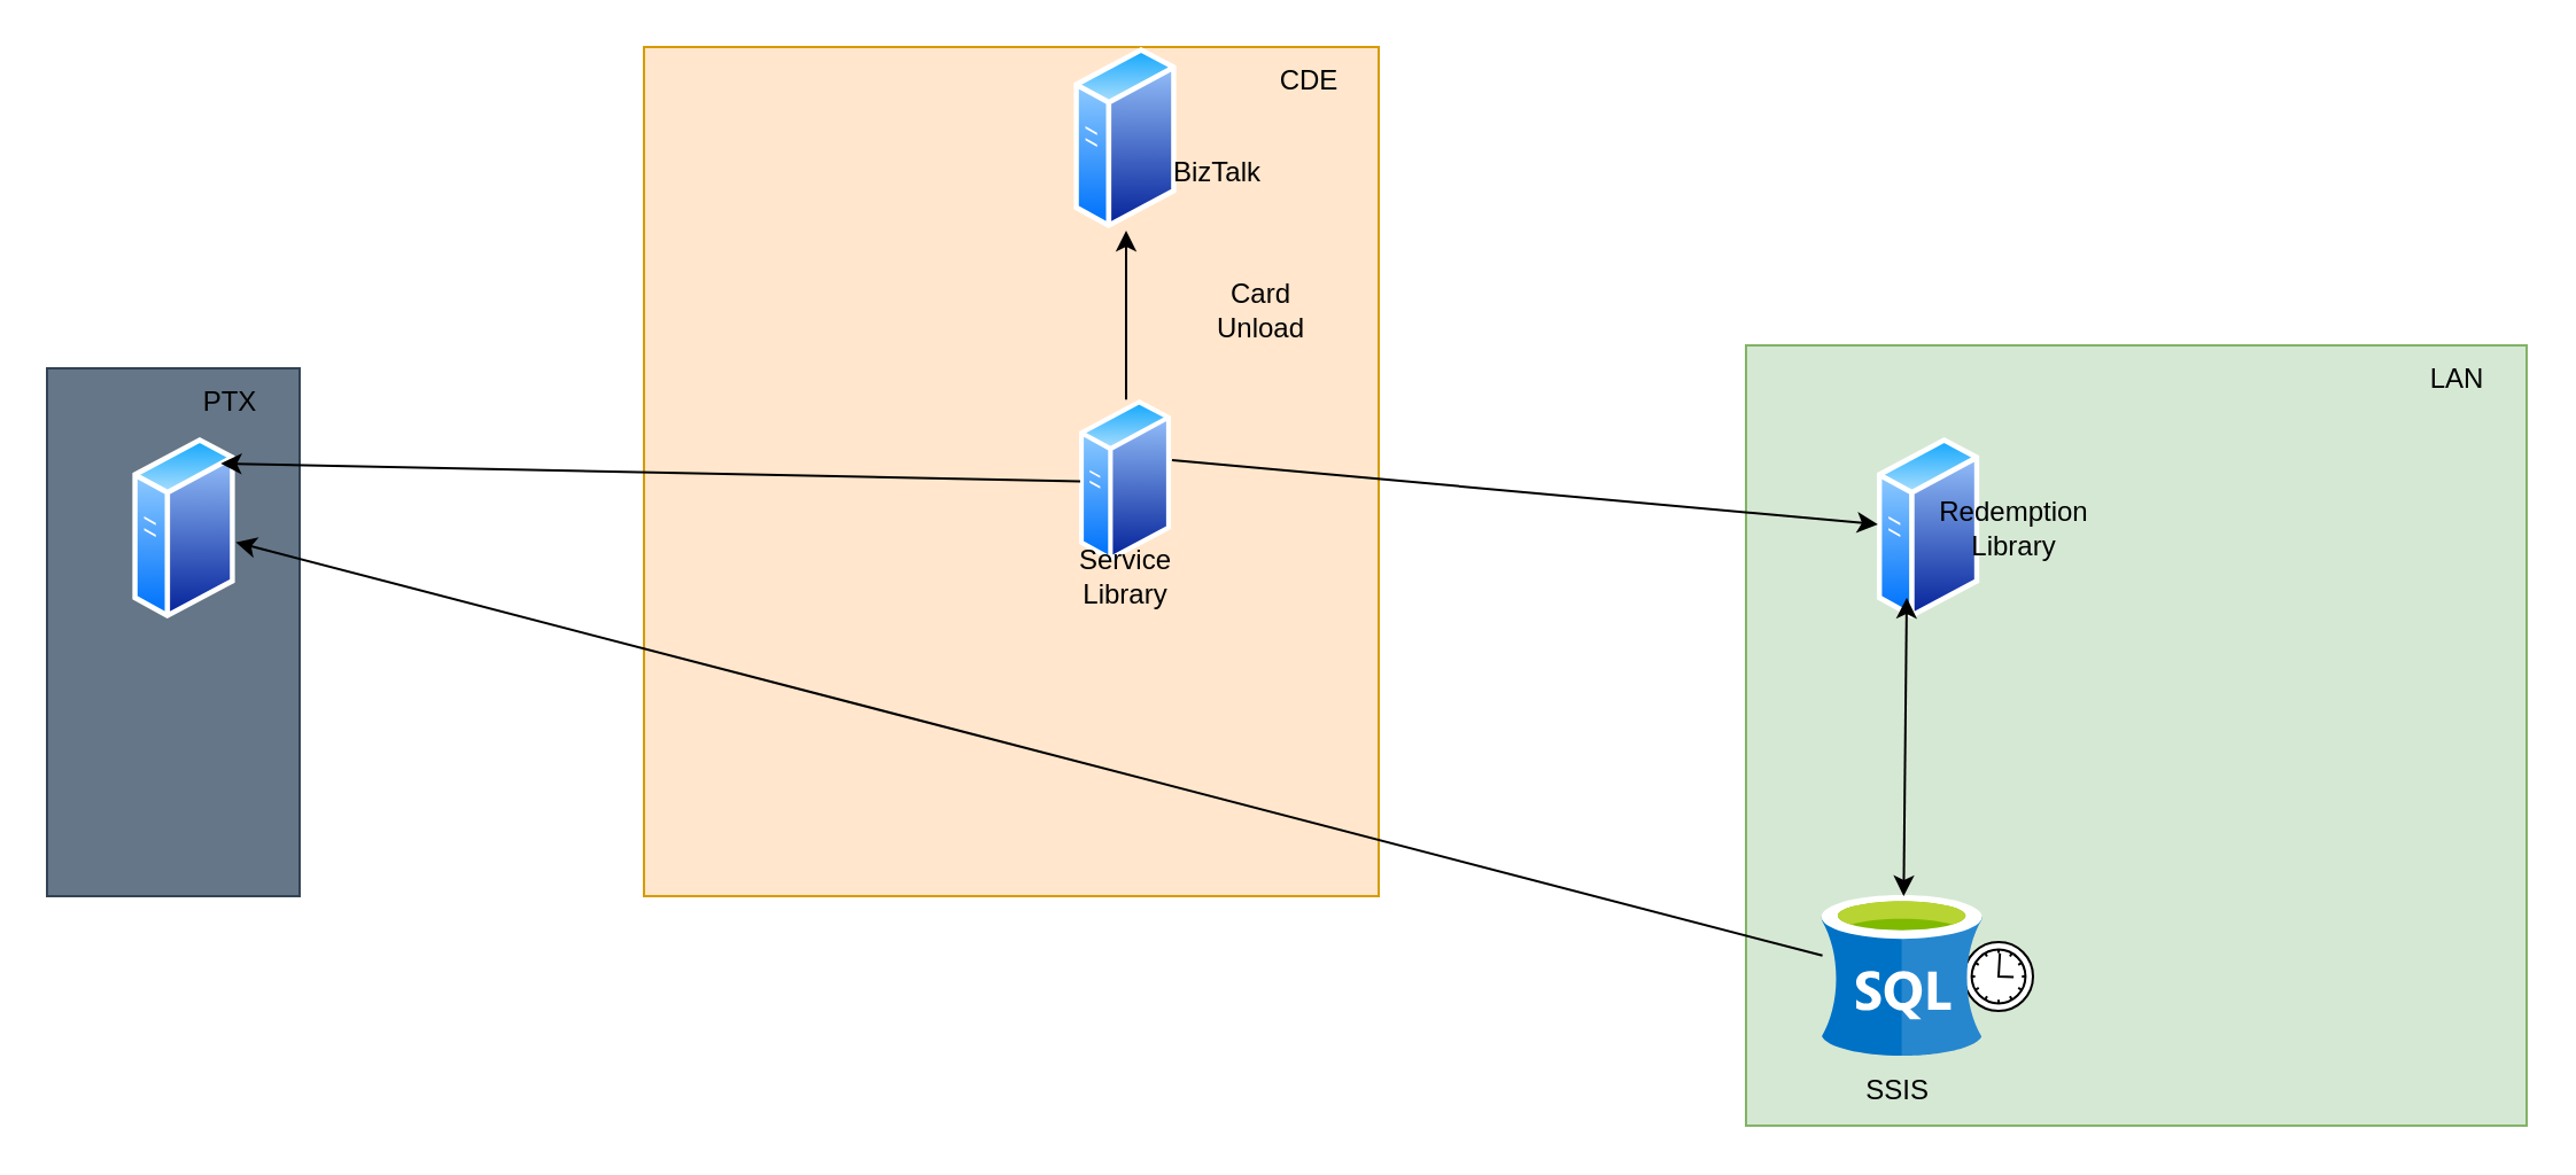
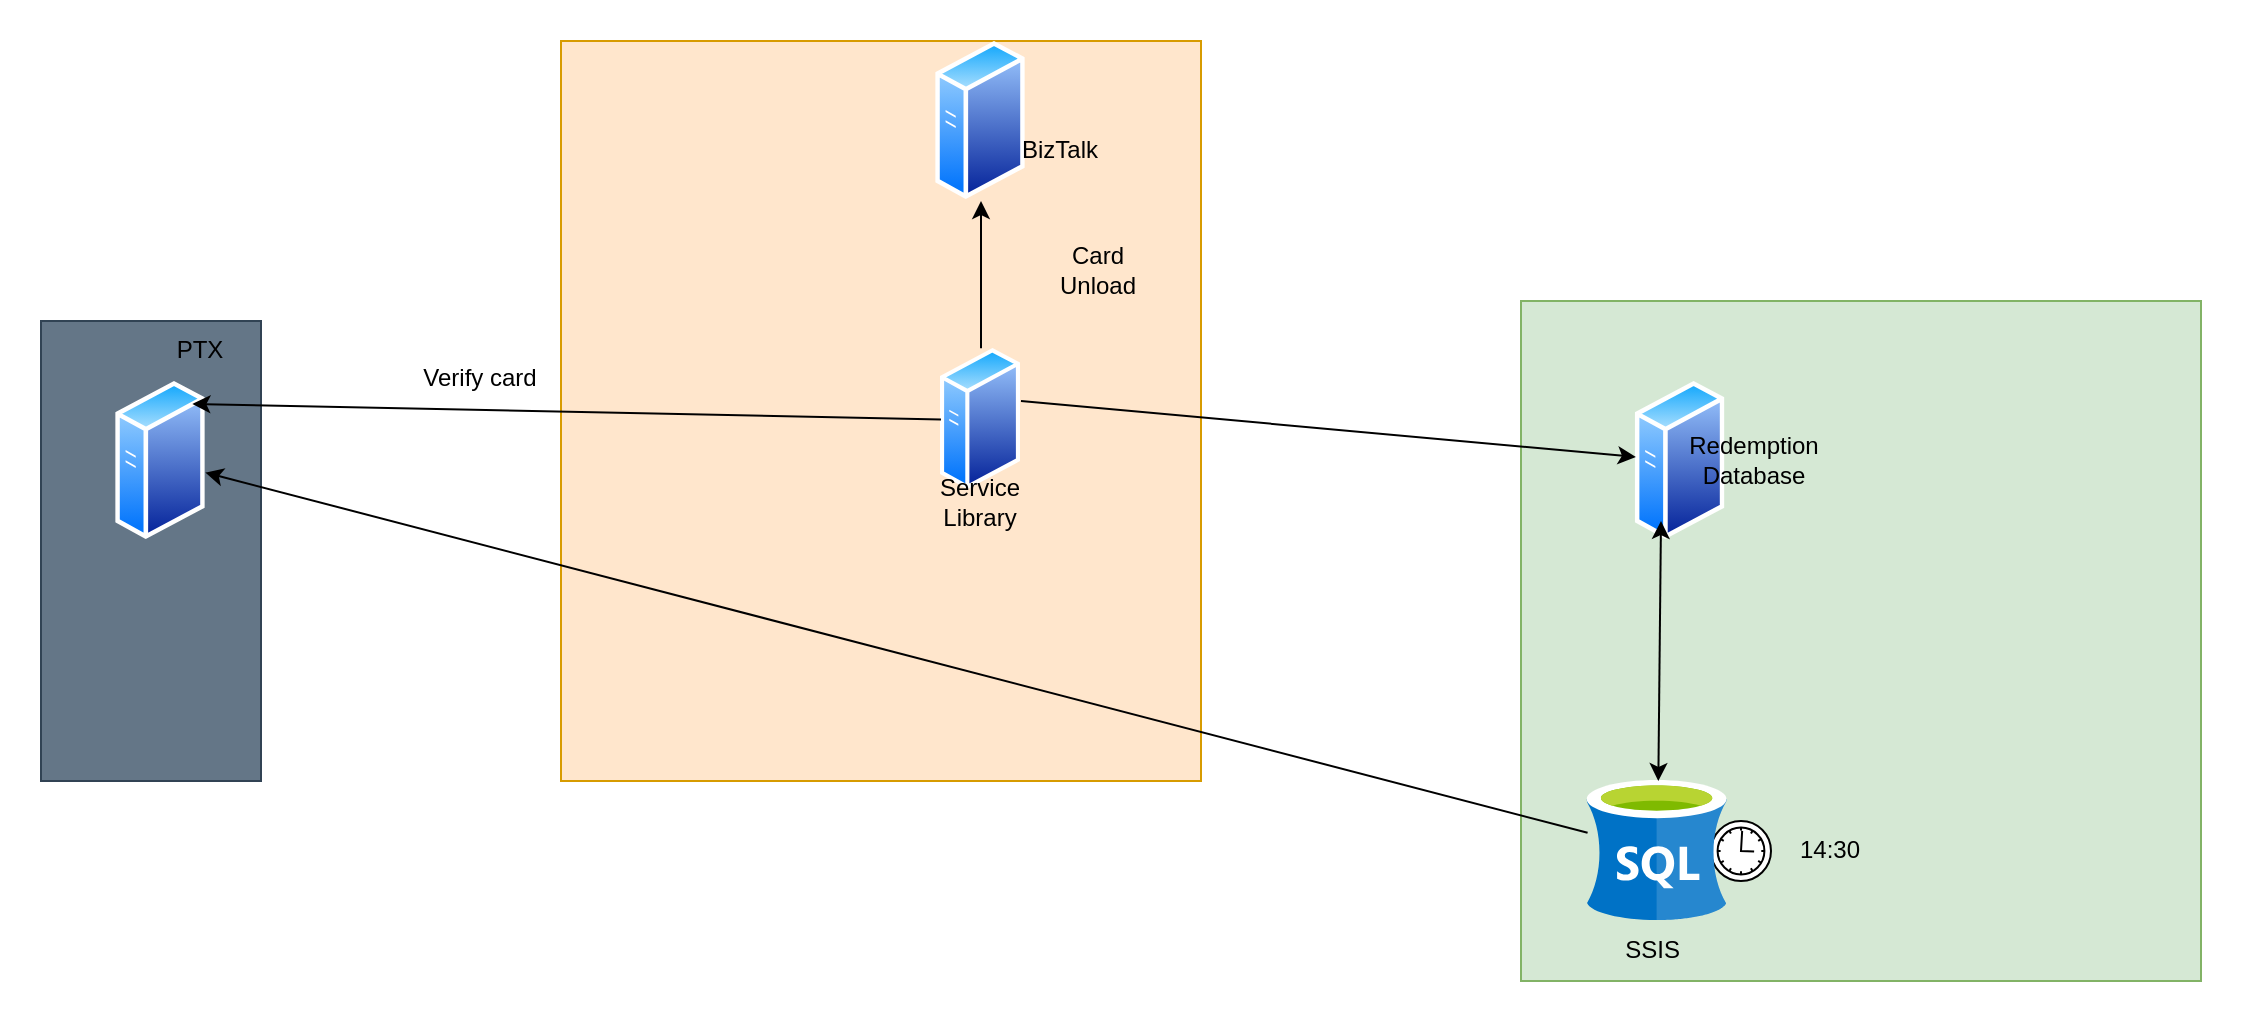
- <mxCell id="11" value="CDE" style="text;html=1;strokeColor=none;fillColor=none;align=center;verticalAlign=middle;whiteSpace=wrap;rounded=0;" parent="1" vertex="1"><mxGeometry x="540" y="20" width="60" height="30" as="geometry" /></mxCell>
- <mxCell id="10" value="LAN" style="text;html=1;strokeColor=none;fillColor=none;align=center;verticalAlign=middle;whiteSpace=wrap;rounded=0;" parent="1" vertex="1"><mxGeometry x="1040" y="150" width="60" height="30" as="geometry" /></mxCell>
+ <mxCell id="21" value="Verify card" style="text;html=1;strokeColor=none;fillColor=none;align=center;verticalAlign=middle;whiteSpace=wrap;rounded=0;" parent="1" vertex="1"><mxGeometry x="210" y="174" width="60" height="30" as="geometry" /></mxCell>
- <mxCell id="15" value="Redemption Library" style="text;html=1;strokeColor=none;fillColor=none;align=center;verticalAlign=middle;whiteSpace=wrap;rounded=0;" parent="1" vertex="1"><mxGeometry x="847" y="215" width="60" height="30" as="geometry" /></mxCell>
+ <mxCell id="15" value="Redemption Database" style="text;html=1;strokeColor=none;fillColor=none;align=center;verticalAlign=middle;whiteSpace=wrap;rounded=0;" parent="1" vertex="1"><mxGeometry x="847" y="215" width="60" height="30" as="geometry" /></mxCell>
+ <mxCell id="18" value="14:30" style="text;html=1;strokeColor=none;fillColor=none;align=center;verticalAlign=middle;whiteSpace=wrap;rounded=0;" parent="1" vertex="1"><mxGeometry x="885" y="410" width="60" height="30" as="geometry" /></mxCell>
